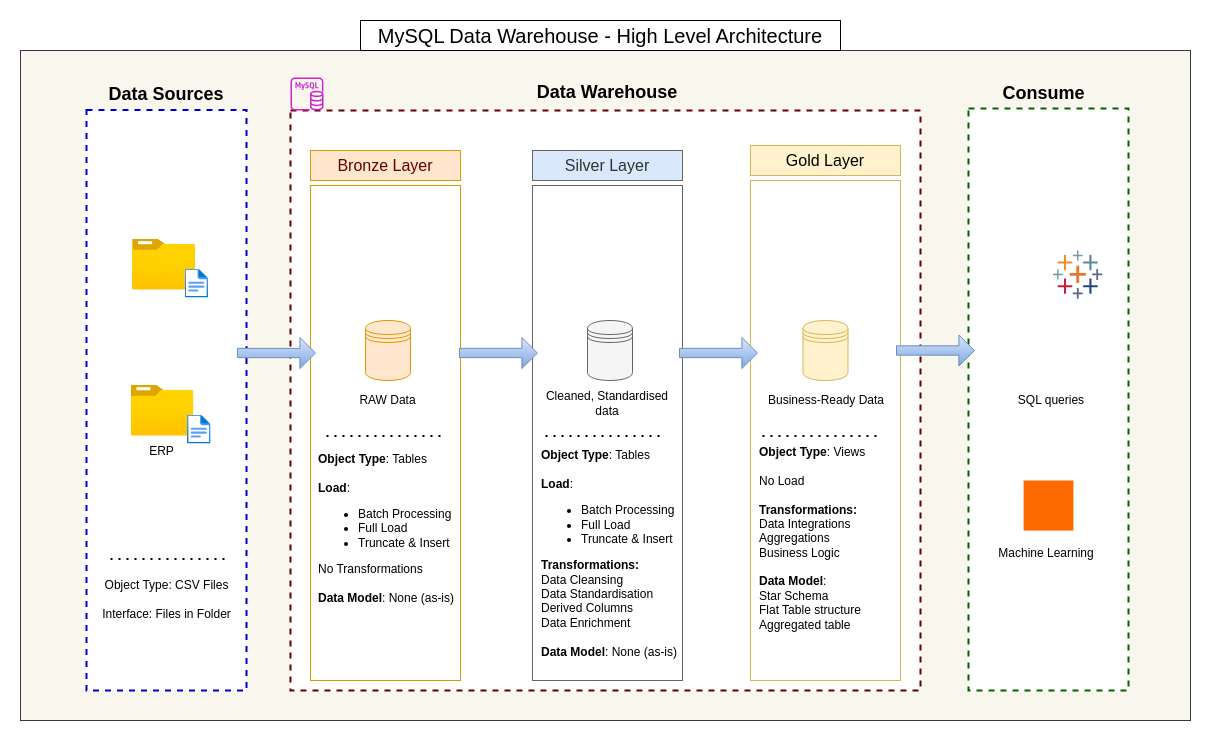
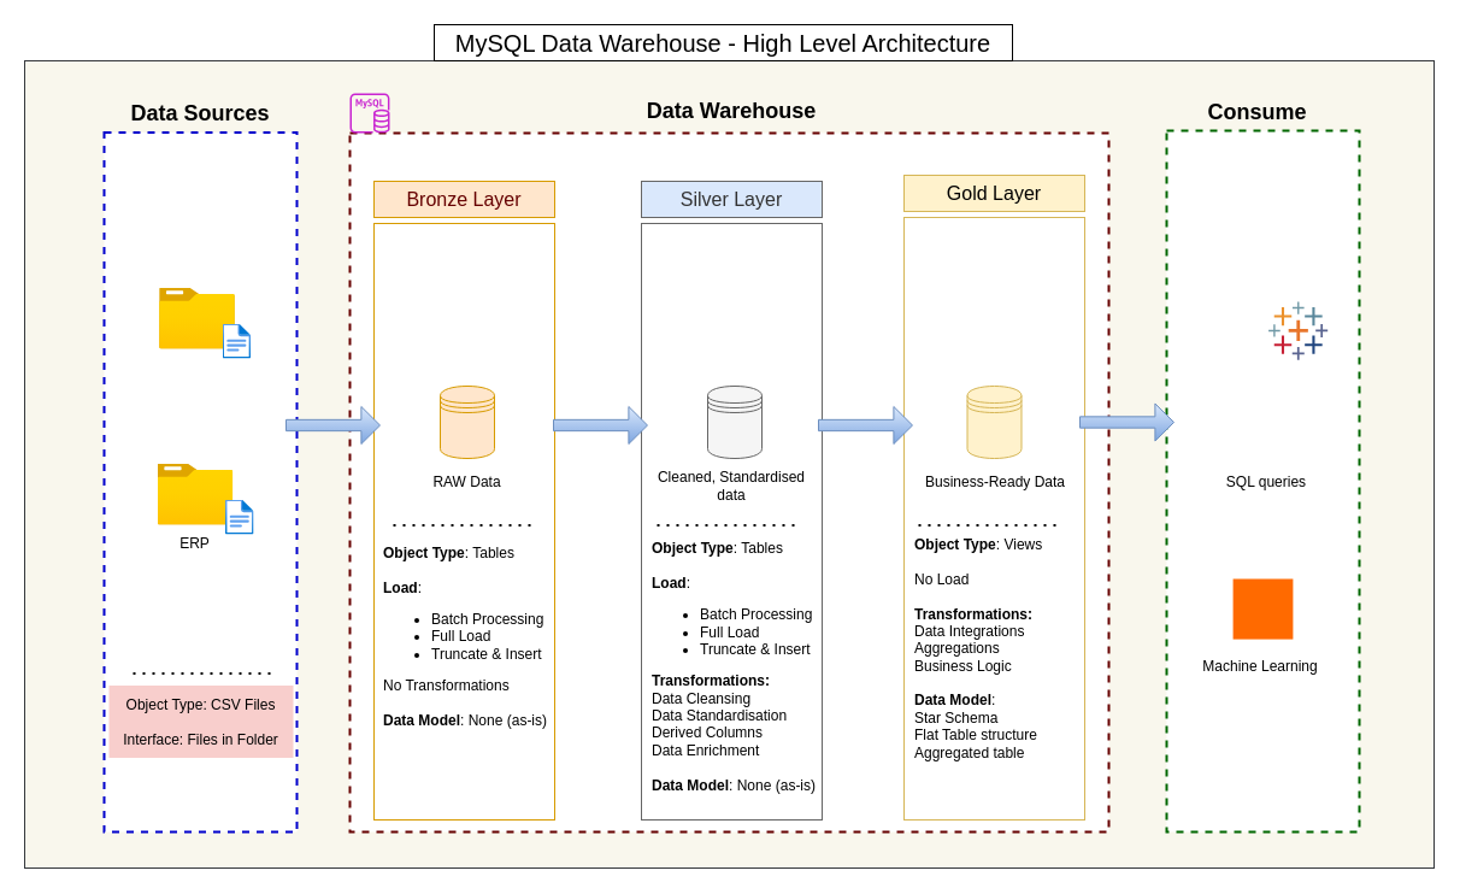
- <mxCell id="14" value="Object Type: CSV Files&lt;div&gt;&lt;br&gt;&lt;div&gt;Interface: Files in Folder&lt;/div&gt;&lt;/div&gt;" style="rounded=0;whiteSpace=wrap;html=1;strokeColor=none;" vertex="1" parent="1"><mxGeometry x="90" y="568.5" width="153" height="60" as="geometry" /></mxCell>
+ <mxCell id="14" value="Object Type: CSV Files&lt;div&gt;&lt;br&gt;&lt;div&gt;Interface: Files in Folder&lt;/div&gt;&lt;/div&gt;" style="rounded=0;whiteSpace=wrap;html=1;strokeColor=none;fillColor=#f8cecc;" vertex="1" parent="1"><mxGeometry x="90" y="568.5" width="153" height="60" as="geometry" /></mxCell>
